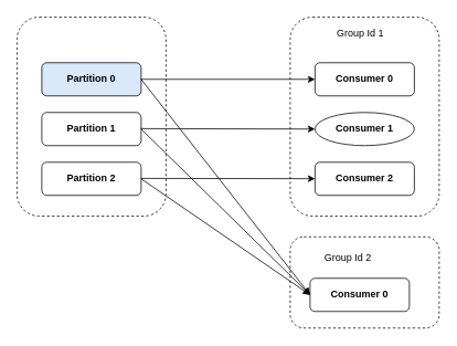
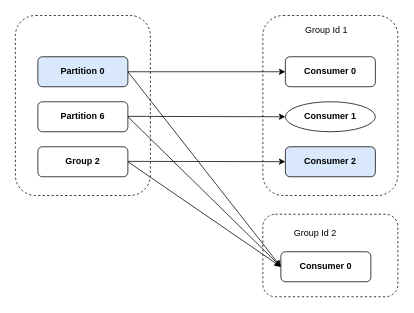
- <mxCell id="4" value="&lt;strong&gt;Partition 1&lt;br&gt;&lt;/strong&gt;" style="rounded=1;whiteSpace=wrap;html=1;" vertex="1" parent="1"><mxGeometry x="50" y="135" width="120" height="40" as="geometry" /></mxCell>
+ <mxCell id="4" value="&lt;strong&gt;Partition 6&lt;br&gt;&lt;/strong&gt;" style="rounded=1;whiteSpace=wrap;html=1;" vertex="1" parent="1"><mxGeometry x="50" y="135" width="120" height="40" as="geometry" /></mxCell>
- <mxCell id="5" value="&lt;strong&gt;Partition 2&lt;br&gt;&lt;/strong&gt;" style="rounded=1;whiteSpace=wrap;html=1;" vertex="1" parent="1"><mxGeometry x="50" y="195" width="120" height="40" as="geometry" /></mxCell>
+ <mxCell id="5" value="&lt;strong&gt;Group 2&lt;br&gt;&lt;/strong&gt;" style="rounded=1;whiteSpace=wrap;html=1;" vertex="1" parent="1"><mxGeometry x="50" y="195" width="120" height="40" as="geometry" /></mxCell>
- <mxCell id="21" value="&lt;strong&gt;Consumer 2&lt;br&gt;&lt;/strong&gt;" style="rounded=1;whiteSpace=wrap;html=1;" vertex="1" parent="1"><mxGeometry x="380" y="195" width="120" height="40" as="geometry" /></mxCell>
+ <mxCell id="21" value="&lt;strong&gt;Consumer 2&lt;br&gt;&lt;/strong&gt;" style="rounded=1;whiteSpace=wrap;html=1;fillColor=#dae8fc;" vertex="1" parent="1"><mxGeometry x="380" y="195" width="120" height="40" as="geometry" /></mxCell>
